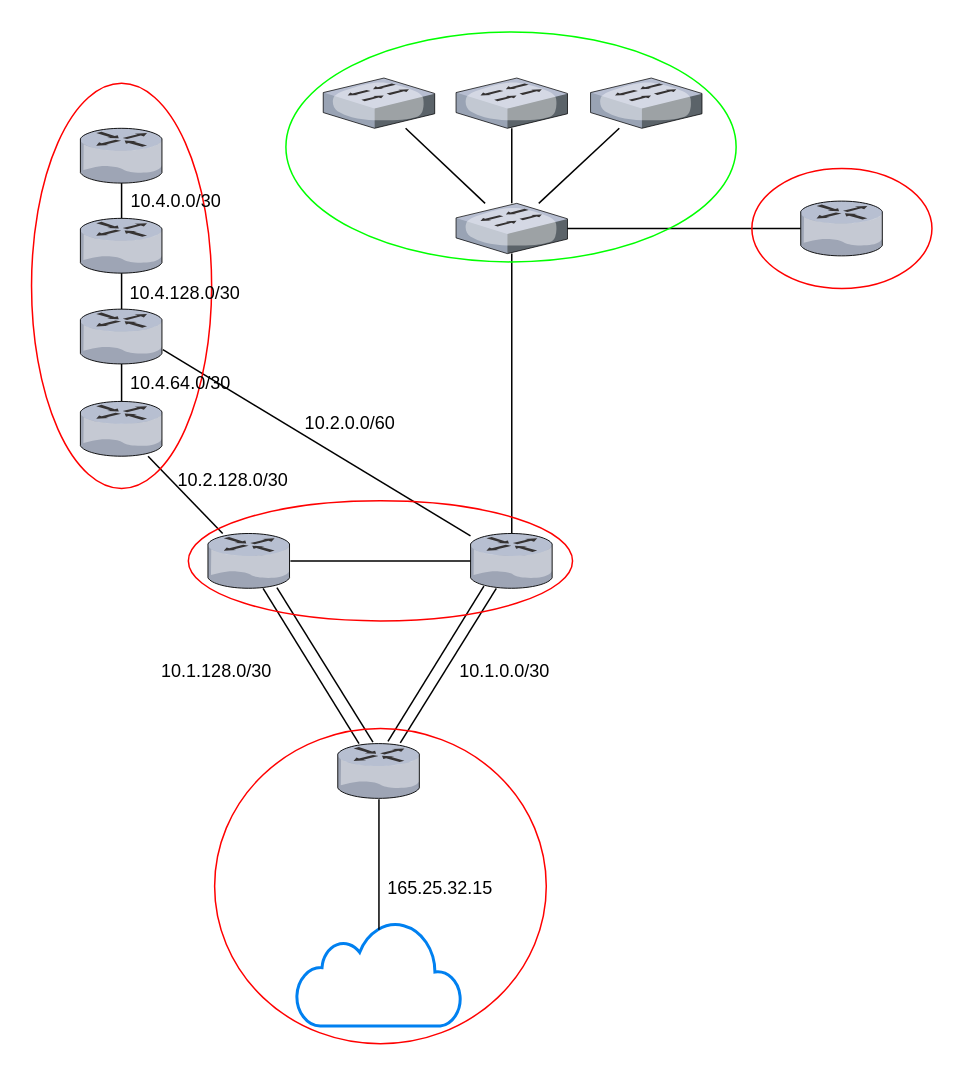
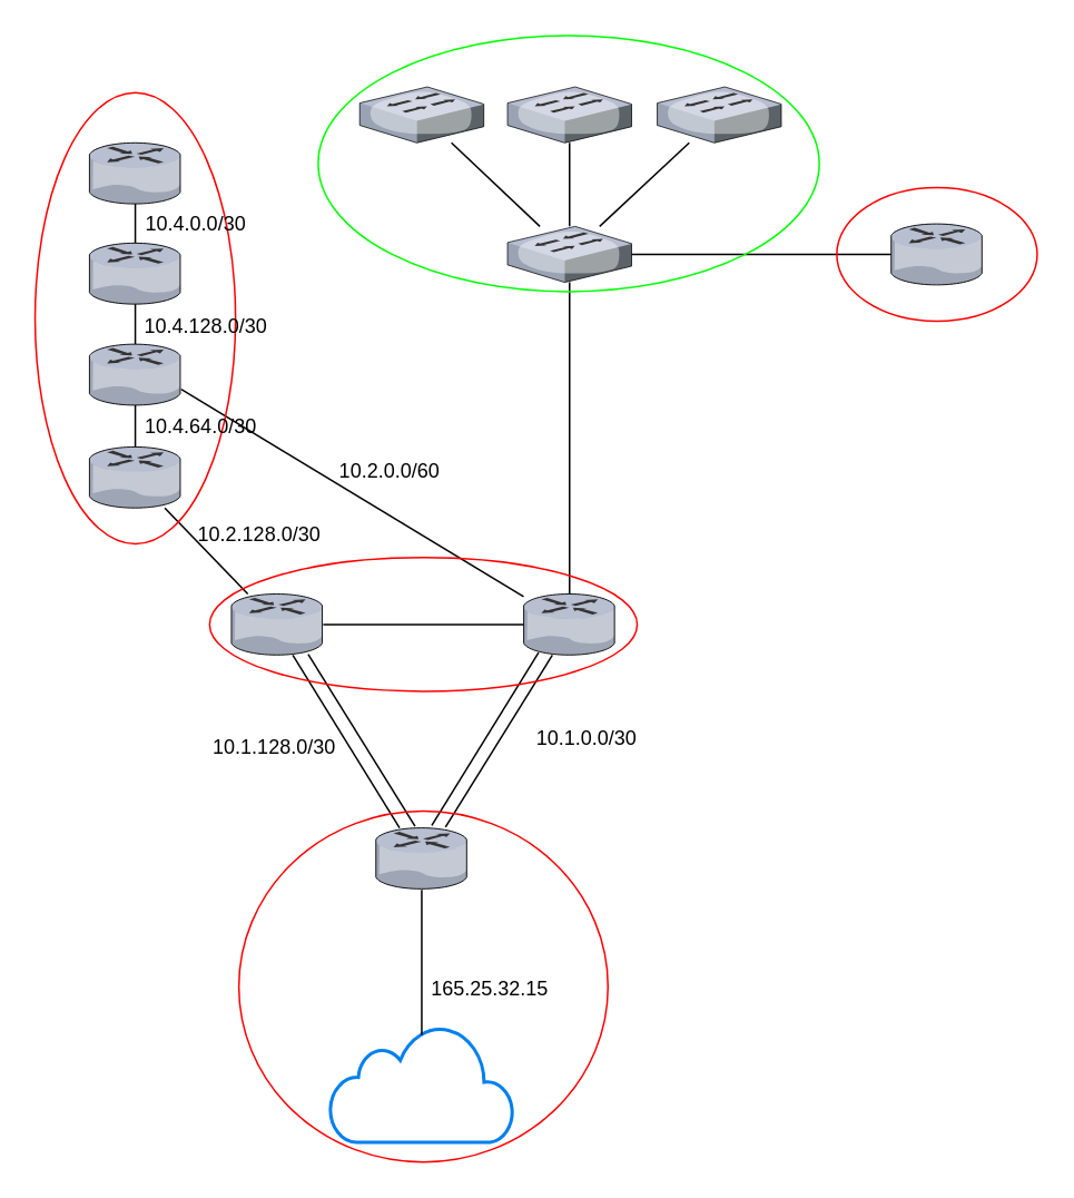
- <mxCell id="39" value="10.1.128.0/30" style="text;html=1;strokeColor=none;fillColor=none;align=center;verticalAlign=middle;whiteSpace=wrap;rounded=0;" vertex="1" parent="1"><mxGeometry x="114" y="432" width="60" height="30" as="geometry" /></mxCell>
+ <mxCell id="39" value="10.1.128.0/30" style="text;html=1;strokeColor=none;fillColor=none;align=center;verticalAlign=middle;whiteSpace=wrap;rounded=0;" vertex="1" parent="1"><mxGeometry x="134" y="432" width="60" height="30" as="geometry" /></mxCell>
- <mxCell id="38" value="10.1.0.0/30" style="text;html=1;strokeColor=none;fillColor=none;align=center;verticalAlign=middle;whiteSpace=wrap;rounded=0;" vertex="1" parent="1"><mxGeometry x="306" y="432" width="60" height="30" as="geometry" /></mxCell>
+ <mxCell id="38" value="10.1.0.0/30" style="text;html=1;strokeColor=none;fillColor=none;align=center;verticalAlign=middle;whiteSpace=wrap;rounded=0;" vertex="1" parent="1"><mxGeometry x="321" y="427" width="60" height="30" as="geometry" /></mxCell>
